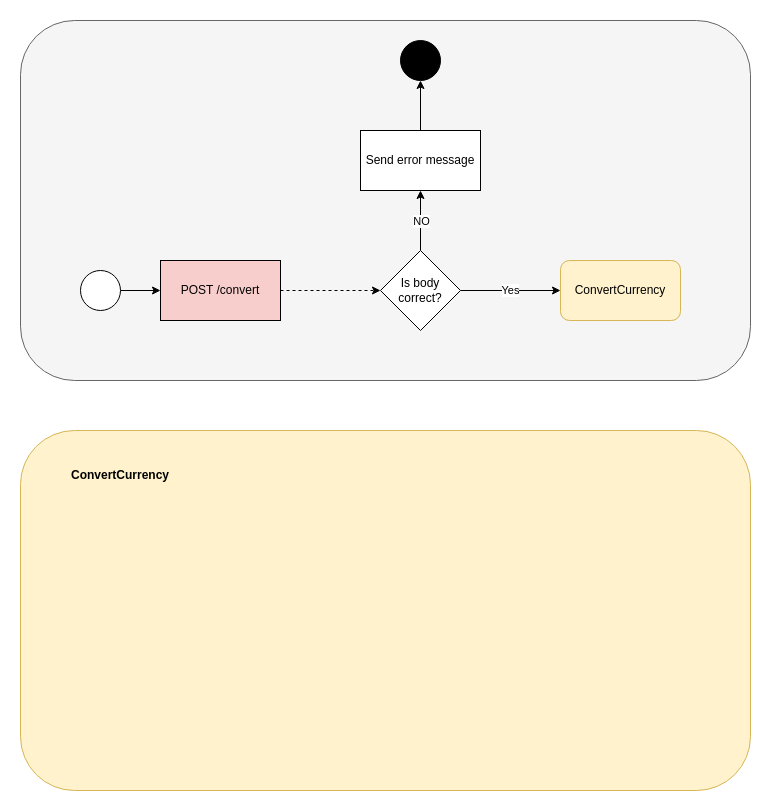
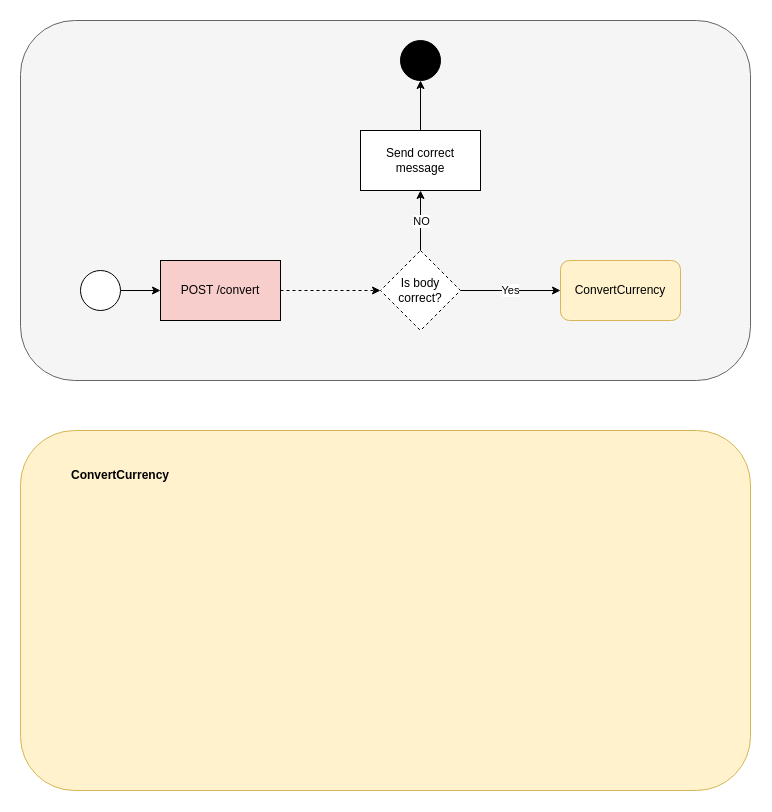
- <mxCell id="11" value="Send error message" style="whiteSpace=wrap;html=1;" vertex="1" parent="1"><mxGeometry x="360" y="130" width="120" height="60" as="geometry" /></mxCell>
+ <mxCell id="11" value="Send correct message" style="whiteSpace=wrap;html=1;" vertex="1" parent="1"><mxGeometry x="360" y="130" width="120" height="60" as="geometry" /></mxCell>
- <mxCell id="9" value="Is body correct?" style="rhombus;whiteSpace=wrap;html=1;" vertex="1" parent="1"><mxGeometry x="380" y="250" width="80" height="80" as="geometry" /></mxCell>
+ <mxCell id="9" value="Is body correct?" style="rhombus;whiteSpace=wrap;html=1;dashed=1;" vertex="1" parent="1"><mxGeometry x="380" y="250" width="80" height="80" as="geometry" /></mxCell>
